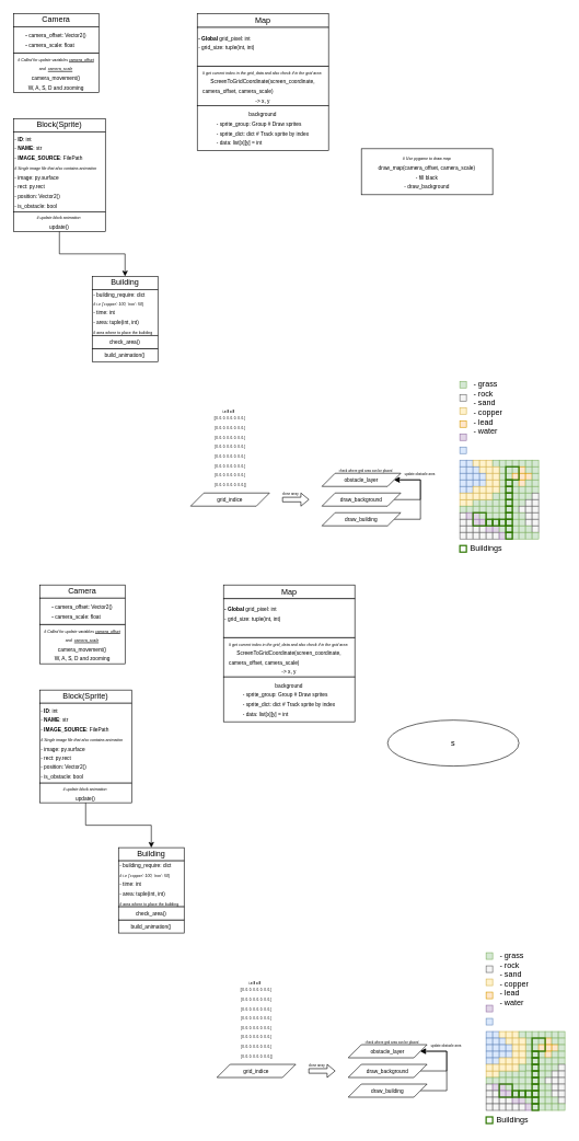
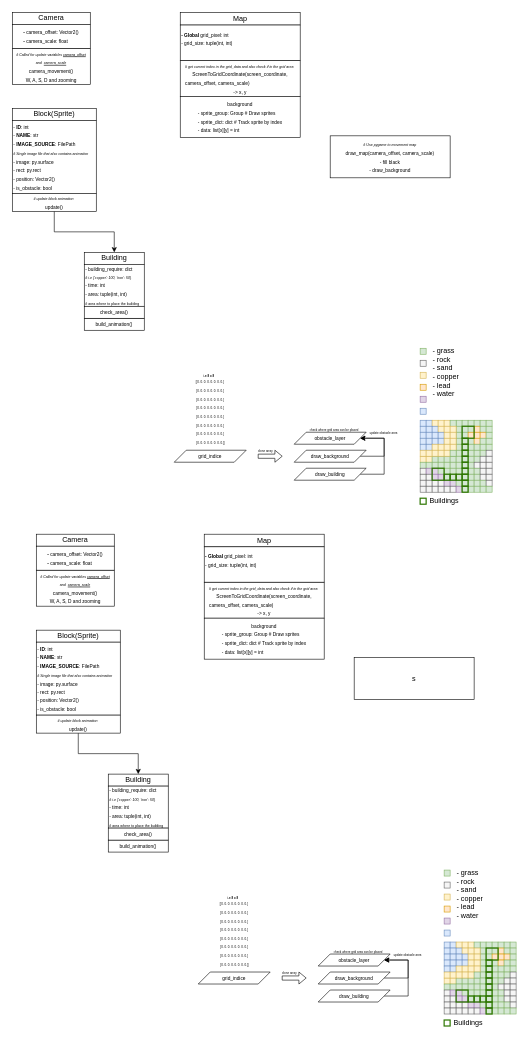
- <mxCell id="2" value="&lt;div&gt;&lt;font style=&quot;font-size: 6px;&quot;&gt;&lt;i&gt;# Use pygame to draw map&lt;/i&gt;&lt;/font&gt;&lt;/div&gt;&lt;font style=&quot;font-size: 8px;&quot;&gt;draw_map(&lt;span style=&quot;text-align: left;&quot;&gt;camera_offset,&amp;nbsp;&lt;/span&gt;&lt;span style=&quot;text-align: left;&quot;&gt;camera_scale&lt;/span&gt;)&lt;/font&gt;&lt;div&gt;&lt;span style=&quot;font-size: 8px;&quot;&gt;- fill black&lt;br&gt;&lt;/span&gt;&lt;div&gt;&lt;font style=&quot;font-size: 8px;&quot;&gt;- draw_background&lt;/font&gt;&lt;/div&gt;&lt;/div&gt;" style="rounded=0;whiteSpace=wrap;html=1;" parent="1" vertex="1"><mxGeometry x="550" y="225.83" width="200" height="70" as="geometry" /></mxCell>
+ <mxCell id="2" value="&lt;div&gt;&lt;font style=&quot;font-size: 6px;&quot;&gt;&lt;i&gt;# Use pygame to movement map&lt;/i&gt;&lt;/font&gt;&lt;/div&gt;&lt;font style=&quot;font-size: 8px;&quot;&gt;draw_map(&lt;span style=&quot;text-align: left;&quot;&gt;camera_offset,&amp;nbsp;&lt;/span&gt;&lt;span style=&quot;text-align: left;&quot;&gt;camera_scale&lt;/span&gt;)&lt;/font&gt;&lt;div&gt;&lt;span style=&quot;font-size: 8px;&quot;&gt;- fill black&lt;br&gt;&lt;/span&gt;&lt;div&gt;&lt;font style=&quot;font-size: 8px;&quot;&gt;- draw_background&lt;/font&gt;&lt;/div&gt;&lt;/div&gt;" style="rounded=0;whiteSpace=wrap;html=1;" parent="1" vertex="1"><mxGeometry x="550" y="225.83" width="200" height="70" as="geometry" /></mxCell>
- <mxCell id="197" value="s" style="ellipse;whiteSpace=wrap;html=1;" parent="1" vertex="1"><mxGeometry x="590" y="1095.83" width="200" height="70" as="geometry" /></mxCell>
+ <mxCell id="197" value="s" style="rounded=0;whiteSpace=wrap;html=1;" parent="1" vertex="1"><mxGeometry x="590" y="1095.83" width="200" height="70" as="geometry" /></mxCell>
